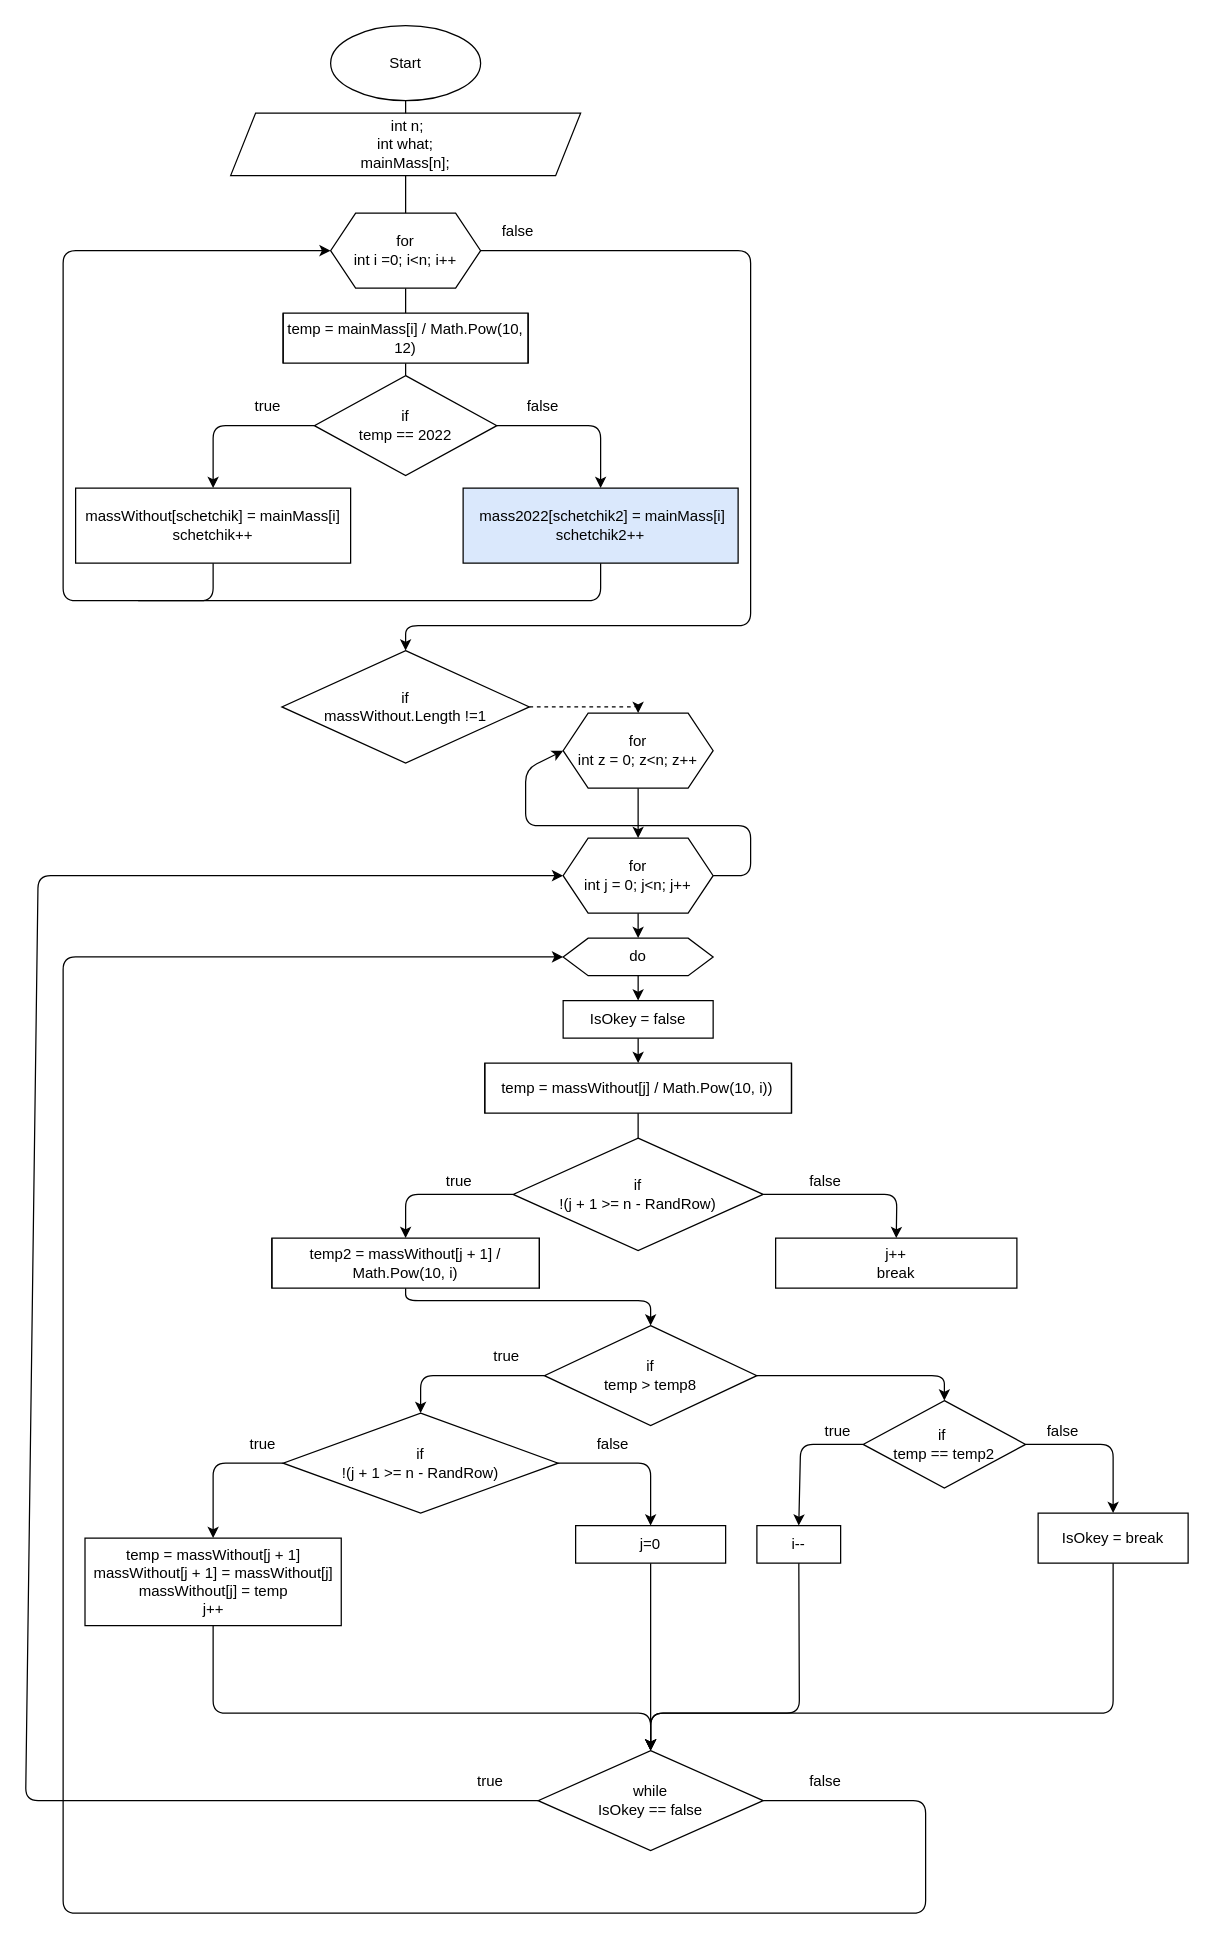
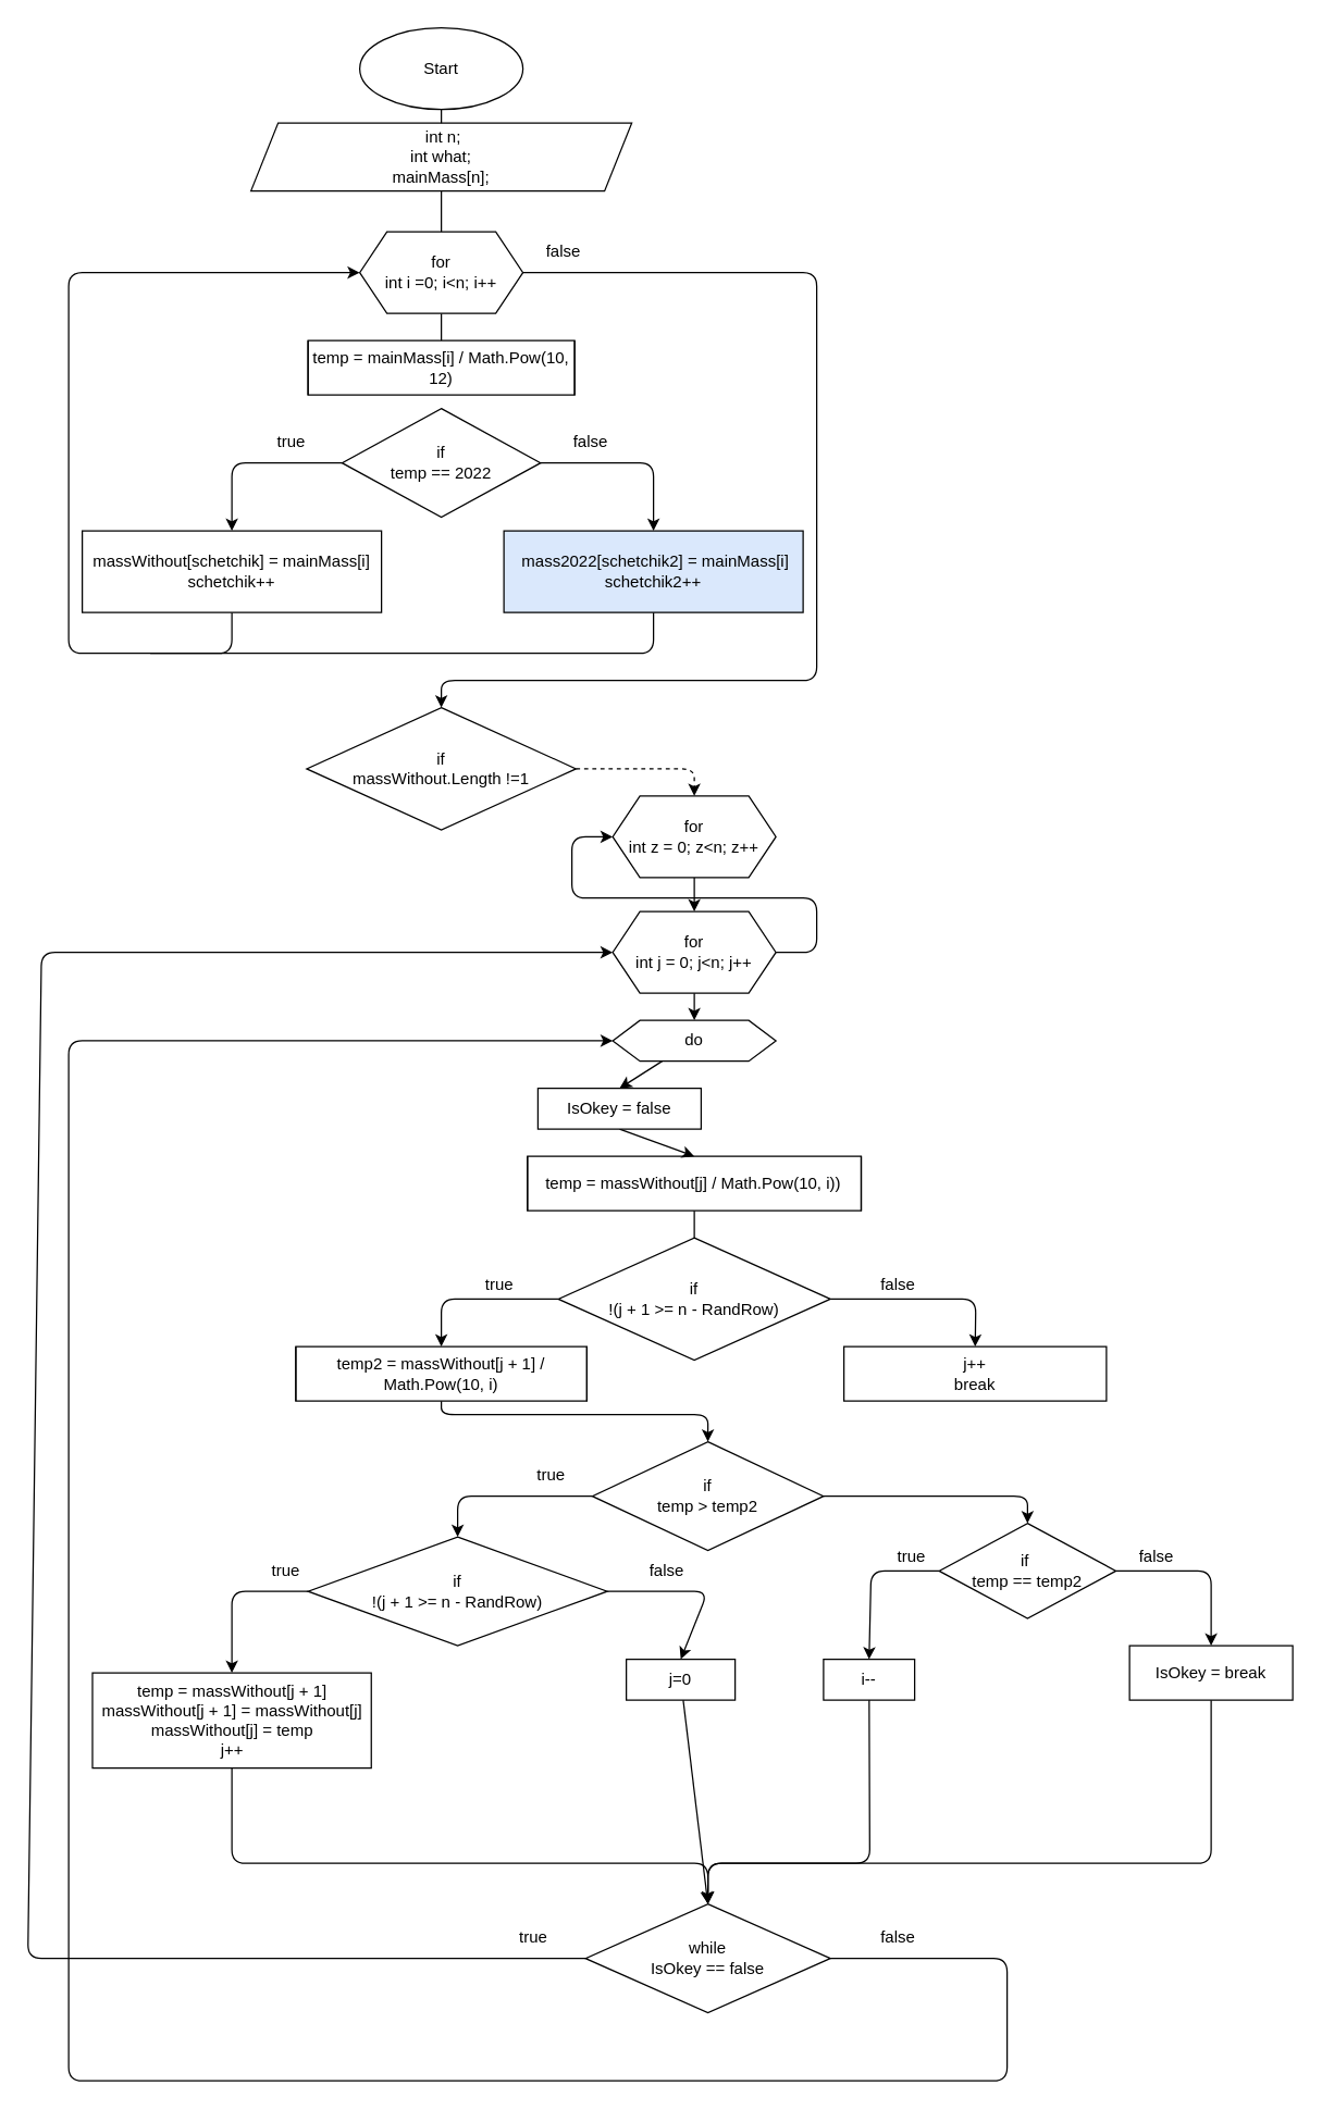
- <mxCell id="9" style="edgeStyle=none;rounded=1;orthogonalLoop=1;jettySize=auto;html=1;exitX=0.5;exitY=1;exitDx=0;exitDy=0;entryX=0.5;entryY=0;entryDx=0;entryDy=0;endArrow=none;endFill=0;strokeWidth=1;" edge="1" parent="1" source="10" target="13"><mxGeometry relative="1" as="geometry" /></mxCell>
- <mxCell id="24" value="for&lt;br&gt;int z = 0; z&amp;lt;n; z++" style="shape=hexagon;perimeter=hexagonPerimeter2;whiteSpace=wrap;html=1;fixedSize=1;" vertex="1" parent="1"><mxGeometry x="450.01" y="570" width="120" height="60" as="geometry" /></mxCell>
+ <mxCell id="24" value="for&lt;br&gt;int z = 0; z&amp;lt;n; z++" style="shape=hexagon;perimeter=hexagonPerimeter2;whiteSpace=wrap;html=1;fixedSize=1;" vertex="1" parent="1"><mxGeometry x="450.01" y="585" width="120" height="60" as="geometry" /></mxCell>
- <mxCell id="63" value="IsOkey = false" style="rounded=0;whiteSpace=wrap;html=1;" vertex="1" parent="1"><mxGeometry x="450.02" y="800" width="120" height="30" as="geometry" /></mxCell>
+ <mxCell id="63" value="IsOkey = false" style="rounded=0;whiteSpace=wrap;html=1;" vertex="1" parent="1"><mxGeometry x="395.02" y="800" width="120" height="30" as="geometry" /></mxCell>
- <mxCell id="40" value="if&lt;br&gt;temp &amp;gt; temp8" style="rhombus;whiteSpace=wrap;html=1;" vertex="1" parent="1"><mxGeometry x="435.01" y="1060" width="170" height="80" as="geometry" /></mxCell>
+ <mxCell id="40" value="if&lt;br&gt;temp &amp;gt; temp2" style="rhombus;whiteSpace=wrap;html=1;" vertex="1" parent="1"><mxGeometry x="435.01" y="1060" width="170" height="80" as="geometry" /></mxCell>
- <mxCell id="49" value="j=0" style="rounded=0;whiteSpace=wrap;html=1;" vertex="1" parent="1"><mxGeometry x="460.01" y="1220" width="120" height="30" as="geometry" /></mxCell>
+ <mxCell id="49" value="j=0" style="rounded=0;whiteSpace=wrap;html=1;" vertex="1" parent="1"><mxGeometry x="460.01" y="1220" width="80" height="30" as="geometry" /></mxCell>
